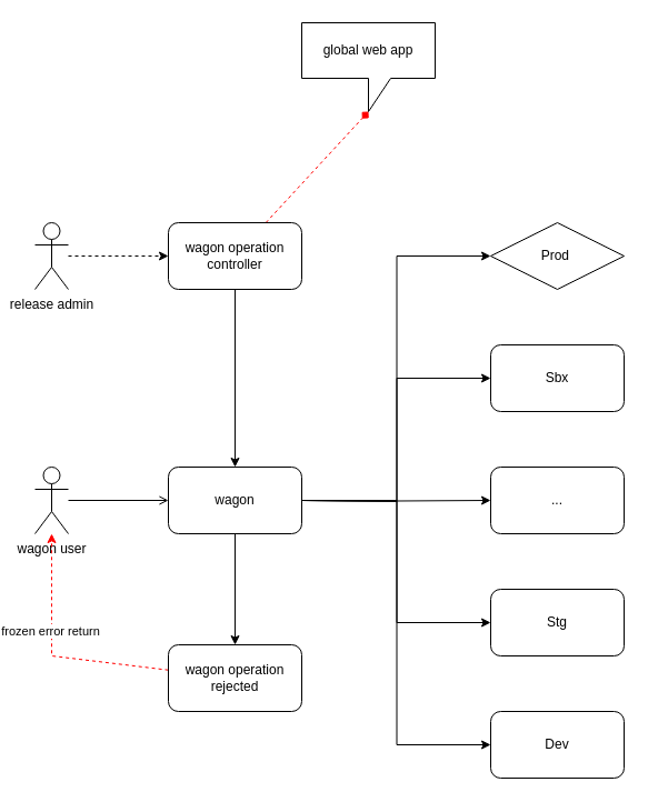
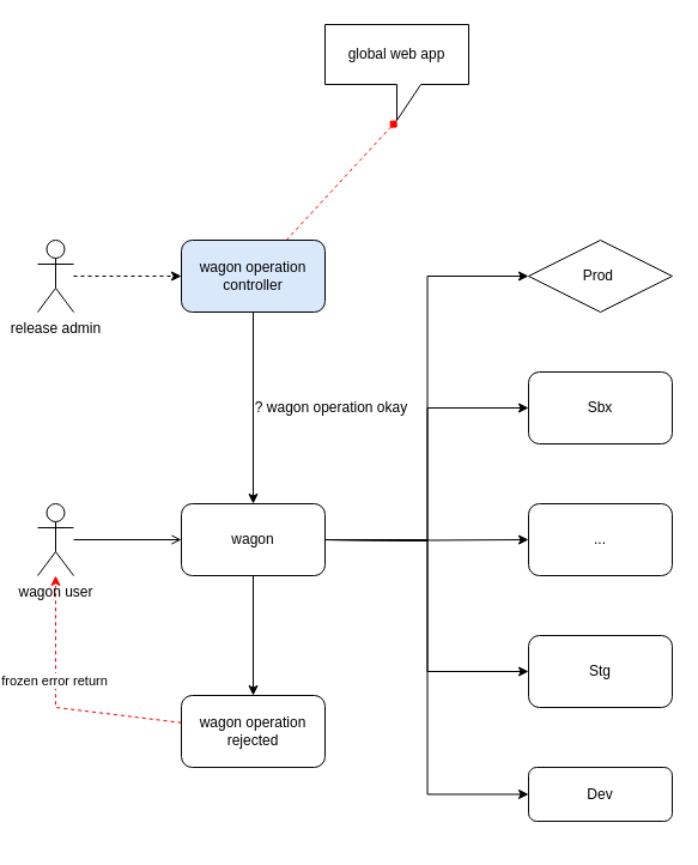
- <mxCell id="16" value="wagon operation controller" style="rounded=1;whiteSpace=wrap;html=1;" vertex="1" parent="1"><mxGeometry x="140" y="200" width="120" height="60" as="geometry" /></mxCell>
+ <mxCell id="16" value="wagon operation controller" style="rounded=1;whiteSpace=wrap;html=1;fillColor=#dae8fc;" vertex="1" parent="1"><mxGeometry x="140" y="200" width="120" height="60" as="geometry" /></mxCell>
+ <mxCell id="21" value="? wagon operation okay" style="text;html=1;align=center;verticalAlign=middle;resizable=0;points=[];autosize=1;strokeColor=none;fillColor=none;" vertex="1" parent="1"><mxGeometry x="190" y="325" width="150" height="30" as="geometry" /></mxCell>
- <mxCell id="13" value="Dev" style="rounded=1;whiteSpace=wrap;html=1;" vertex="1" parent="1"><mxGeometry x="430" y="640" width="120" height="60" as="geometry" /></mxCell>
+ <mxCell id="13" value="Dev" style="rounded=1;whiteSpace=wrap;html=1;" vertex="1" parent="1"><mxGeometry x="430" y="640" width="120" height="45" as="geometry" /></mxCell>
